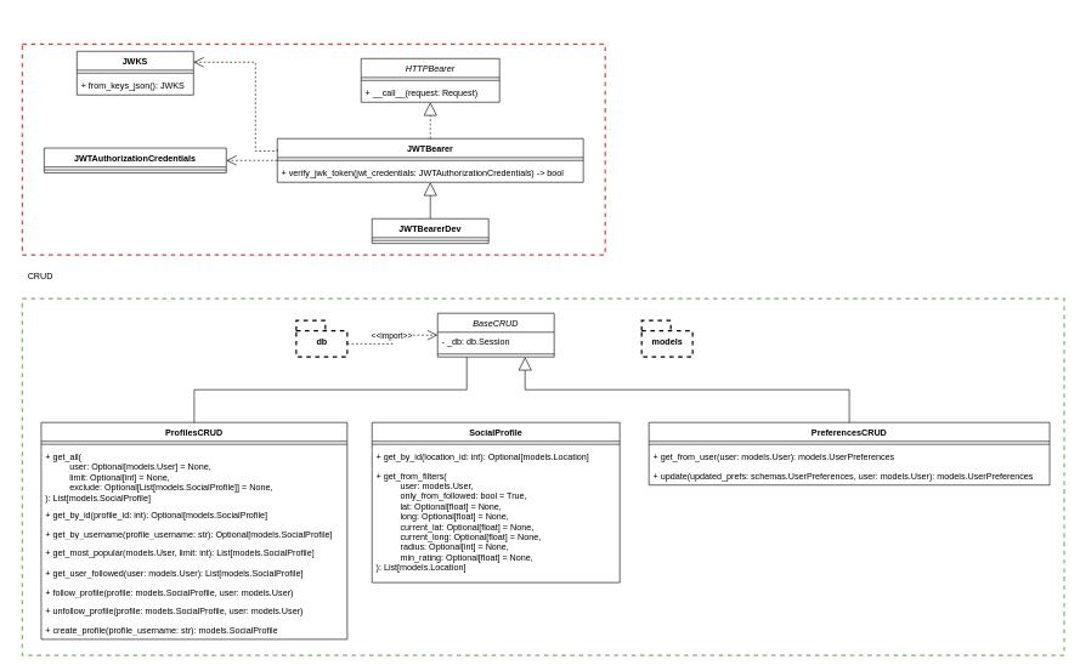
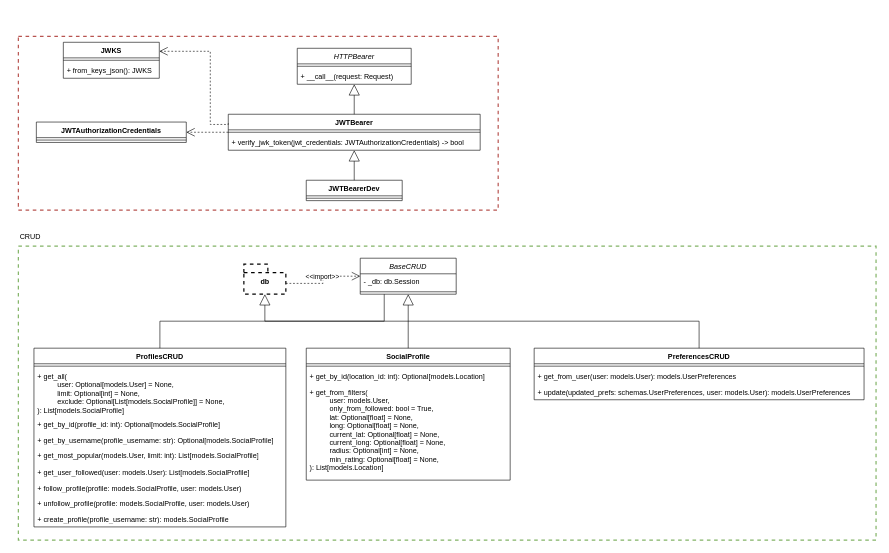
- <mxCell id="21" value="" style="endArrow=block;endSize=16;endFill=0;html=1;rounded=0;elbow=vertical;exitX=0.5;exitY=0;exitDx=0;exitDy=0;edgeStyle=orthogonalEdgeStyle;entryX=0.5;entryY=1;entryDx=0;entryDy=0;dashed=1;" edge="1" parent="3" source="10" target="13"><mxGeometry width="160" relative="1" as="geometry"><mxPoint x="550" y="110" as="sourcePoint" /><mxPoint x="550" y="60" as="targetPoint" /></mxGeometry></mxCell>
+ <mxCell id="21" value="" style="endArrow=block;endSize=16;endFill=0;html=1;rounded=0;elbow=vertical;exitX=0.5;exitY=0;exitDx=0;exitDy=0;edgeStyle=orthogonalEdgeStyle;entryX=0.5;entryY=1;entryDx=0;entryDy=0;" edge="1" parent="3" source="10" target="13"><mxGeometry width="160" relative="1" as="geometry"><mxPoint x="550" y="110" as="sourcePoint" /><mxPoint x="550" y="60" as="targetPoint" /></mxGeometry></mxCell>
- <mxCell id="22" value="CRUD" style="text;html=1;strokeColor=none;fillColor=none;align=center;verticalAlign=middle;whiteSpace=wrap;rounded=0;shadow=0;glass=0;dashed=1;sketch=0;" vertex="1" parent="1"><mxGeometry x="25" y="365" width="60" height="30" as="geometry" /></mxCell>
+ <mxCell id="22" value="CRUD" style="text;html=1;strokeColor=none;fillColor=none;align=center;verticalAlign=middle;whiteSpace=wrap;rounded=0;shadow=0;glass=0;dashed=1;sketch=0;" vertex="1" parent="1"><mxGeometry x="20" y="380" width="60" height="30" as="geometry" /></mxCell>
- <mxCell id="48" value="models" style="shape=folder;fontStyle=1;spacingTop=10;tabWidth=40;tabHeight=14;tabPosition=left;html=1;rounded=0;shadow=0;glass=0;dashed=1;sketch=0;strokeWidth=2;fillColor=none;gradientColor=none;" vertex="1" parent="1"><mxGeometry x="880" y="440" width="70" height="50" as="geometry" /></mxCell>
- <mxCell id="46" value="" style="endArrow=block;endSize=16;endFill=0;html=1;rounded=0;elbow=vertical;entryX=0.75;entryY=1;entryDx=0;entryDy=0;exitX=0.5;exitY=0;exitDx=0;exitDy=0;edgeStyle=orthogonalEdgeStyle;" edge="1" parent="1" source="40" target="23"><mxGeometry width="160" relative="1" as="geometry"><mxPoint x="390" y="630" as="sourcePoint" /><mxPoint x="700" y="510" as="targetPoint" /></mxGeometry></mxCell>
+ <mxCell id="46" value="" style="endArrow=block;endSize=16;endFill=0;html=1;rounded=0;elbow=vertical;exitX=0.5;exitY=0;exitDx=0;exitDy=0;edgeStyle=orthogonalEdgeStyle;" edge="1" parent="1" source="40" target="49"><mxGeometry width="160" relative="1" as="geometry"><mxPoint x="390" y="630" as="sourcePoint" /><mxPoint x="700" y="510" as="targetPoint" /></mxGeometry></mxCell>
+ <mxCell id="45" value="" style="endArrow=block;endSize=16;endFill=0;html=1;rounded=0;elbow=vertical;entryX=0.5;entryY=1;entryDx=0;entryDy=0;exitX=0.5;exitY=0;exitDx=0;exitDy=0;edgeStyle=orthogonalEdgeStyle;" edge="1" parent="1" source="26" target="23"><mxGeometry width="160" relative="1" as="geometry"><mxPoint x="740" y="630" as="sourcePoint" /><mxPoint x="1050" y="510" as="targetPoint" /></mxGeometry></mxCell>
